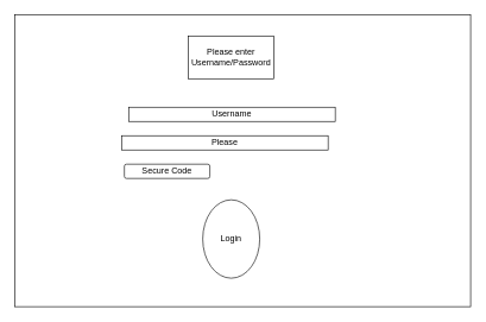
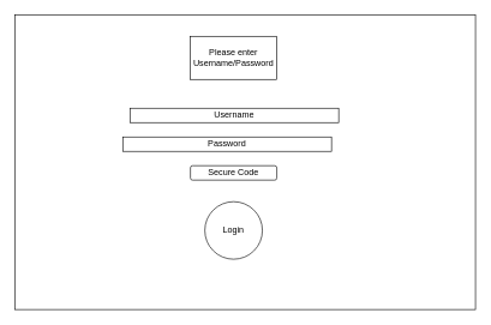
- <mxCell id="5" value="Please" style="rounded=0;whiteSpace=wrap;html=1;" vertex="1" parent="1"><mxGeometry x="170" y="190" width="290" height="20" as="geometry" /></mxCell>
+ <mxCell id="5" value="Password" style="rounded=0;whiteSpace=wrap;html=1;" vertex="1" parent="1"><mxGeometry x="170" y="190" width="290" height="20" as="geometry" /></mxCell>
- <mxCell id="6" value="Secure Code" style="rounded=1;whiteSpace=wrap;html=1;" vertex="1" parent="1"><mxGeometry x="174" y="230" width="120" height="20" as="geometry" /></mxCell>
+ <mxCell id="6" value="Secure Code" style="rounded=1;whiteSpace=wrap;html=1;" vertex="1" parent="1"><mxGeometry x="264" y="230" width="120" height="20" as="geometry" /></mxCell>
- <mxCell id="7" value="Login" style="ellipse;whiteSpace=wrap;html=1;aspect=fixed;" vertex="1" parent="1"><mxGeometry x="284" y="280" width="80" height="110" as="geometry" /></mxCell>
+ <mxCell id="7" value="Login" style="ellipse;whiteSpace=wrap;html=1;aspect=fixed;" vertex="1" parent="1"><mxGeometry x="284" y="280" width="80" height="80" as="geometry" /></mxCell>
